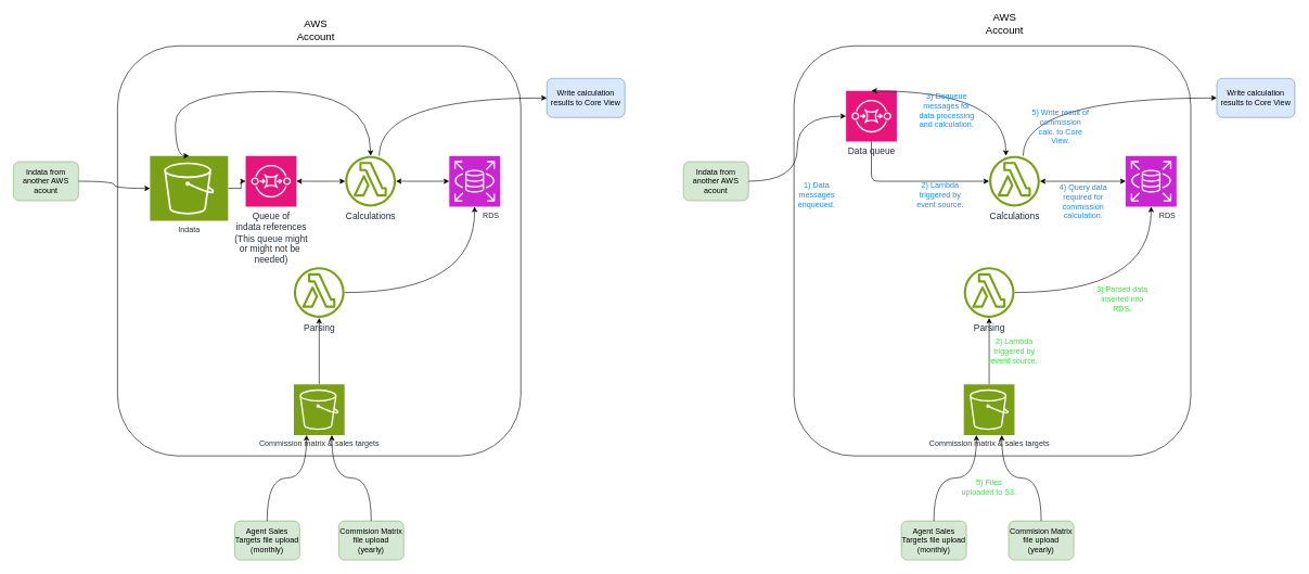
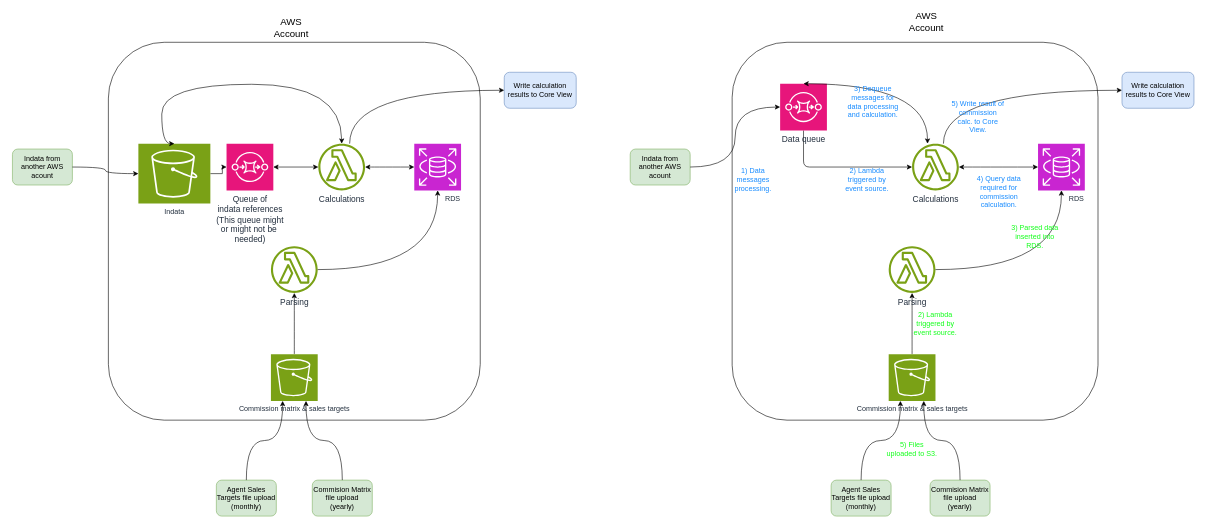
- <mxCell id="44" value="1) Data messages enqueued." style="text;html=1;strokeColor=none;fillColor=none;align=center;verticalAlign=middle;whiteSpace=wrap;rounded=0;fontColor=#178BFF;" vertex="1" parent="1"><mxGeometry x="1210" y="270" width="90" height="58" as="geometry" /></mxCell>
+ <mxCell id="44" value="1) Data messages processing." style="text;html=1;strokeColor=none;fillColor=none;align=center;verticalAlign=middle;whiteSpace=wrap;rounded=0;fontColor=#178BFF;" vertex="1" parent="1"><mxGeometry x="1210" y="270" width="90" height="58" as="geometry" /></mxCell>
- <mxCell id="47" value="4) Query data required for commission calculation." style="text;html=1;strokeColor=none;fillColor=none;align=center;verticalAlign=middle;whiteSpace=wrap;rounded=0;fontColor=#178BFF;" vertex="1" parent="1"><mxGeometry x="1620" y="280" width="90" height="58" as="geometry" /></mxCell>
+ <mxCell id="47" value="4) Query data required for commission calculation." style="text;html=1;strokeColor=none;fillColor=none;align=center;verticalAlign=middle;whiteSpace=wrap;rounded=0;fontColor=#178BFF;" vertex="1" parent="1"><mxGeometry x="1620" y="290" width="90" height="58" as="geometry" /></mxCell>
- <mxCell id="51" value="3) Parsed data inserted into RDS." style="text;html=1;strokeColor=none;fillColor=none;align=center;verticalAlign=middle;whiteSpace=wrap;rounded=0;fontColor=#12FF1A;" vertex="1" parent="1"><mxGeometry x="1680" y="430" width="90" height="58" as="geometry" /></mxCell>
+ <mxCell id="51" value="3) Parsed data inserted into RDS." style="text;html=1;strokeColor=none;fillColor=none;align=center;verticalAlign=middle;whiteSpace=wrap;rounded=0;fontColor=#12FF1A;" vertex="1" parent="1"><mxGeometry x="1680" y="365" width="90" height="58" as="geometry" /></mxCell>
